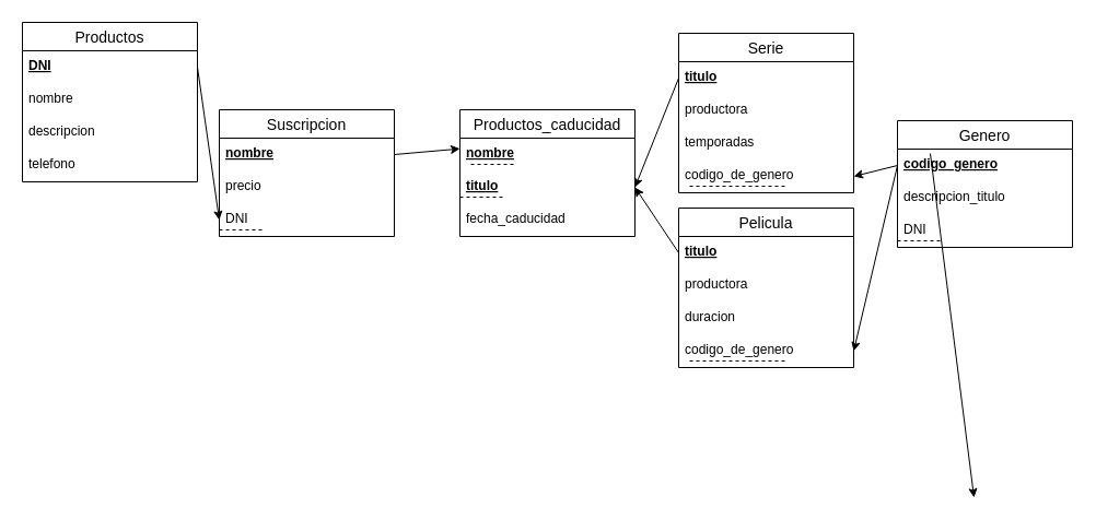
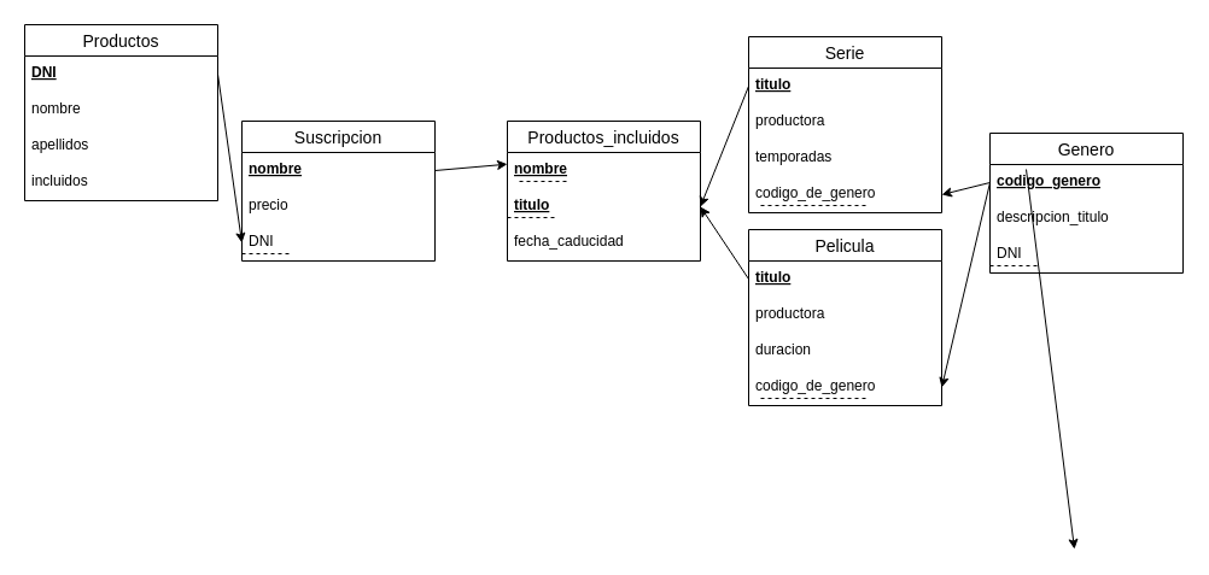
- <mxCell id="32" value="Productos_caducidad" style="swimlane;fontStyle=0;childLayout=stackLayout;horizontal=1;startSize=26;horizontalStack=0;resizeParent=1;resizeParentMax=0;resizeLast=0;collapsible=1;marginBottom=0;align=center;fontSize=14;" vertex="1" parent="1"><mxGeometry x="420" y="100" width="160" height="116" as="geometry" /></mxCell>
+ <mxCell id="32" value="Productos_incluidos" style="swimlane;fontStyle=0;childLayout=stackLayout;horizontal=1;startSize=26;horizontalStack=0;resizeParent=1;resizeParentMax=0;resizeLast=0;collapsible=1;marginBottom=0;align=center;fontSize=14;" vertex="1" parent="1"><mxGeometry x="420" y="100" width="160" height="116" as="geometry" /></mxCell>
- <mxCell id="5" value="descripcion" style="text;strokeColor=none;fillColor=none;spacingLeft=4;spacingRight=4;overflow=hidden;rotatable=0;points=[[0,0.5],[1,0.5]];portConstraint=eastwest;fontSize=12;" parent="2" vertex="1"><mxGeometry y="86" width="160" height="30" as="geometry" /></mxCell>
+ <mxCell id="5" value="apellidos" style="text;strokeColor=none;fillColor=none;spacingLeft=4;spacingRight=4;overflow=hidden;rotatable=0;points=[[0,0.5],[1,0.5]];portConstraint=eastwest;fontSize=12;" parent="2" vertex="1"><mxGeometry y="86" width="160" height="30" as="geometry" /></mxCell>
- <mxCell id="6" value="telefono" style="text;strokeColor=none;fillColor=none;spacingLeft=4;spacingRight=4;overflow=hidden;rotatable=0;points=[[0,0.5],[1,0.5]];portConstraint=eastwest;fontSize=12;" parent="2" vertex="1"><mxGeometry y="116" width="160" height="30" as="geometry" /></mxCell>
+ <mxCell id="6" value="incluidos" style="text;strokeColor=none;fillColor=none;spacingLeft=4;spacingRight=4;overflow=hidden;rotatable=0;points=[[0,0.5],[1,0.5]];portConstraint=eastwest;fontSize=12;" parent="2" vertex="1"><mxGeometry y="116" width="160" height="30" as="geometry" /></mxCell>
